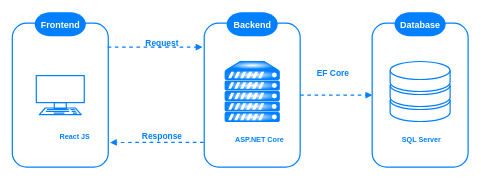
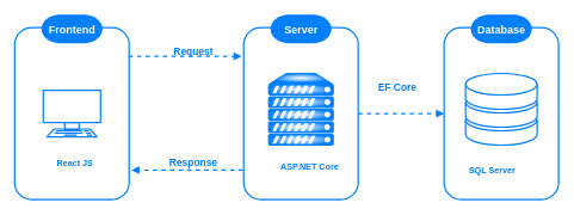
- <mxCell id="6" value="&lt;span style=&quot;font-size: 15px;&quot;&gt;&lt;b&gt;&lt;font style=&quot;color: rgb(255, 255, 255);&quot;&gt;Backend&lt;/font&gt;&lt;/b&gt;&lt;/span&gt;" style="strokeWidth=0;html=1;shape=mxgraph.flowchart.terminator;whiteSpace=wrap;fillColor=#007FFF;strokeColor=#007FFF;shadow=0;perimeter=rectanglePerimeter;fixDash=0;fontColor=#FFFFFF;" parent="1" vertex="1"><mxGeometry x="377.5" y="20" width="85" height="40" as="geometry" /></mxCell>
+ <mxCell id="6" value="&lt;span style=&quot;font-size: 15px;&quot;&gt;&lt;b&gt;&lt;font style=&quot;color: rgb(255, 255, 255);&quot;&gt;Server&lt;/font&gt;&lt;/b&gt;&lt;/span&gt;" style="strokeWidth=0;html=1;shape=mxgraph.flowchart.terminator;whiteSpace=wrap;fillColor=#007FFF;strokeColor=#007FFF;shadow=0;perimeter=rectanglePerimeter;fixDash=0;fontColor=#FFFFFF;" parent="1" vertex="1"><mxGeometry x="377.5" y="20" width="85" height="40" as="geometry" /></mxCell>
- <mxCell id="18" value="&lt;b&gt;React JS&lt;/b&gt;" style="text;html=1;align=center;verticalAlign=middle;whiteSpace=wrap;rounded=0;fontColor=#007FFF;" parent="1" vertex="1"><mxGeometry x="77.5" y="212" width="93" height="30" as="geometry" /></mxCell>
+ <mxCell id="18" value="&lt;b&gt;React JS&lt;/b&gt;" style="text;html=1;align=center;verticalAlign=middle;whiteSpace=wrap;rounded=0;fontColor=#007FFF;" parent="1" vertex="1"><mxGeometry x="57.5" y="212" width="93" height="30" as="geometry" /></mxCell>
- <mxCell id="17" value="&lt;b&gt;SQL Server&lt;/b&gt;" style="text;html=1;align=center;verticalAlign=middle;whiteSpace=wrap;rounded=0;fontColor=#007FFF;" parent="1" vertex="1"><mxGeometry x="656" y="218" width="93" height="30" as="geometry" /></mxCell>
+ <mxCell id="17" value="&lt;b&gt;SQL Server&lt;/b&gt;" style="text;html=1;align=center;verticalAlign=middle;whiteSpace=wrap;rounded=0;fontColor=#007FFF;" parent="1" vertex="1"><mxGeometry x="641" y="223" width="93" height="30" as="geometry" /></mxCell>
